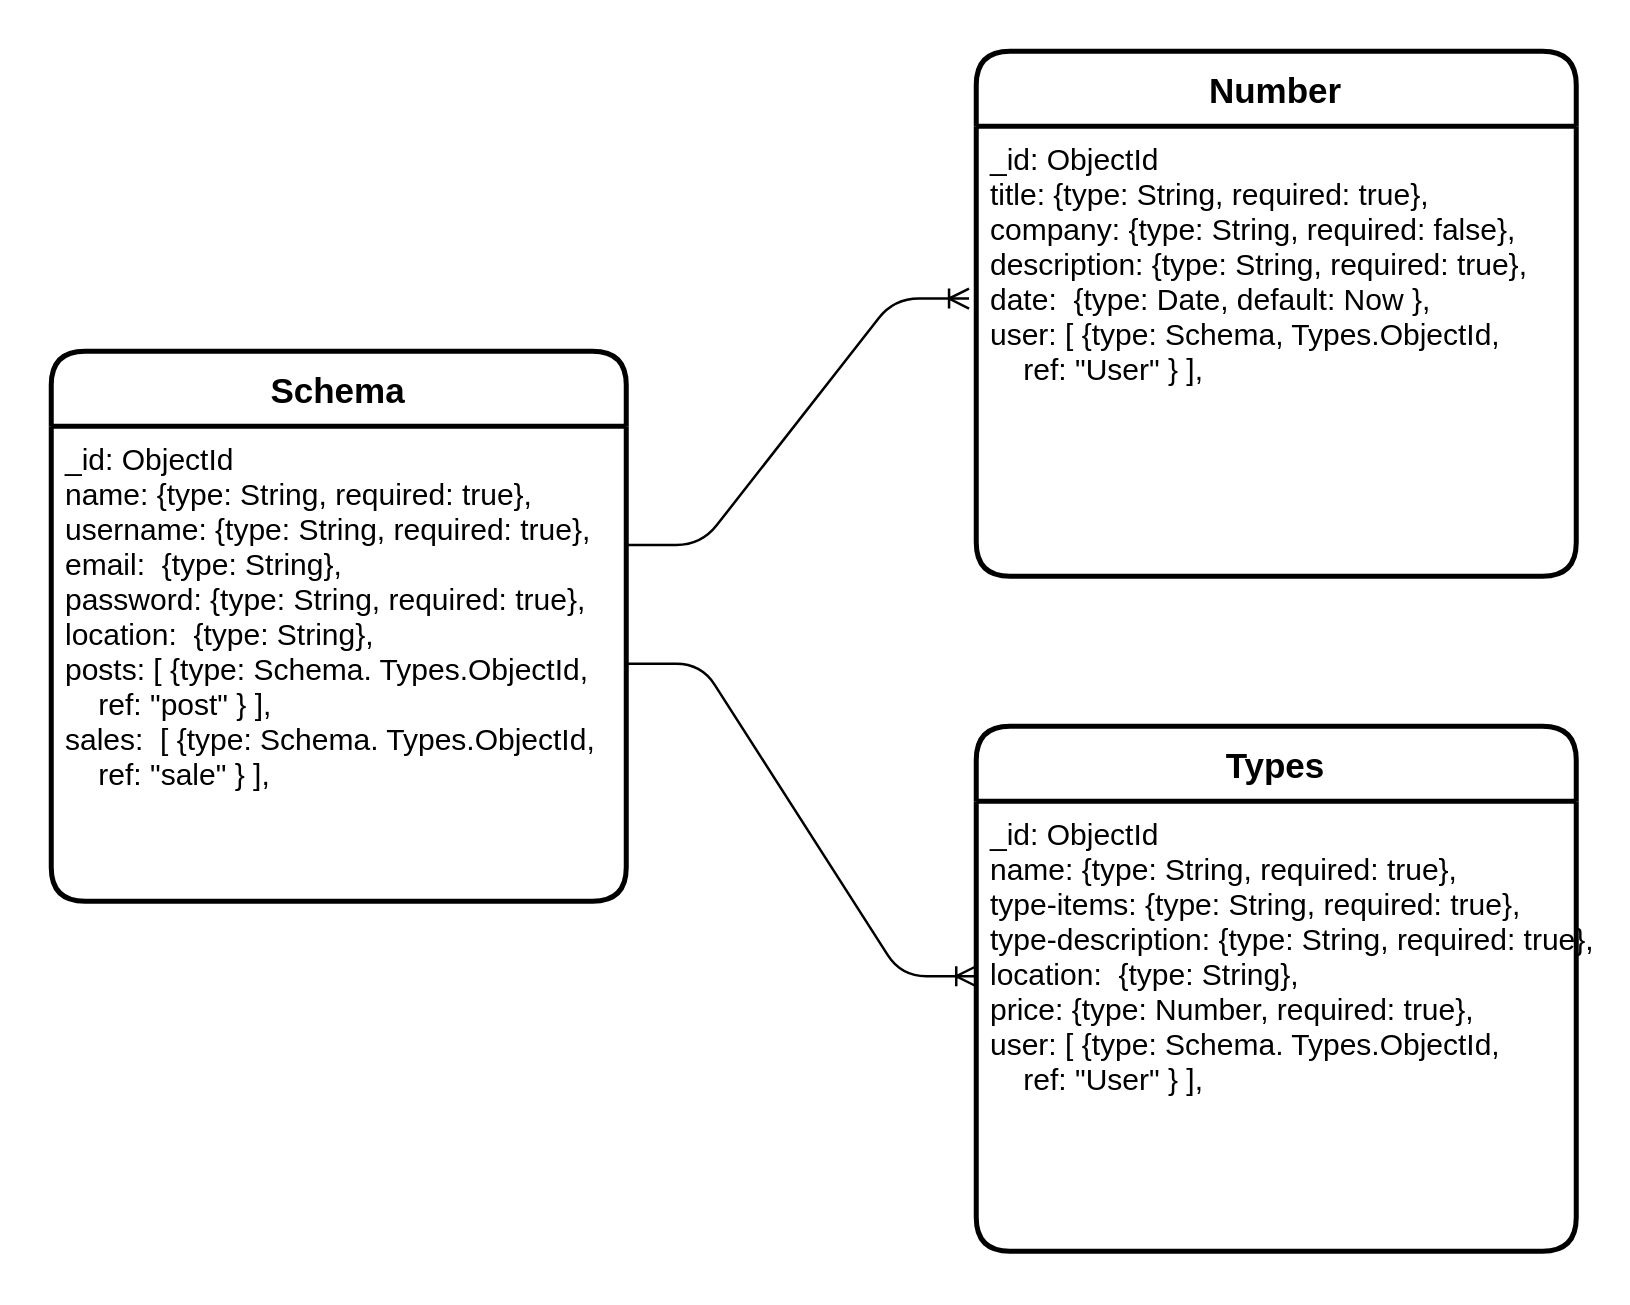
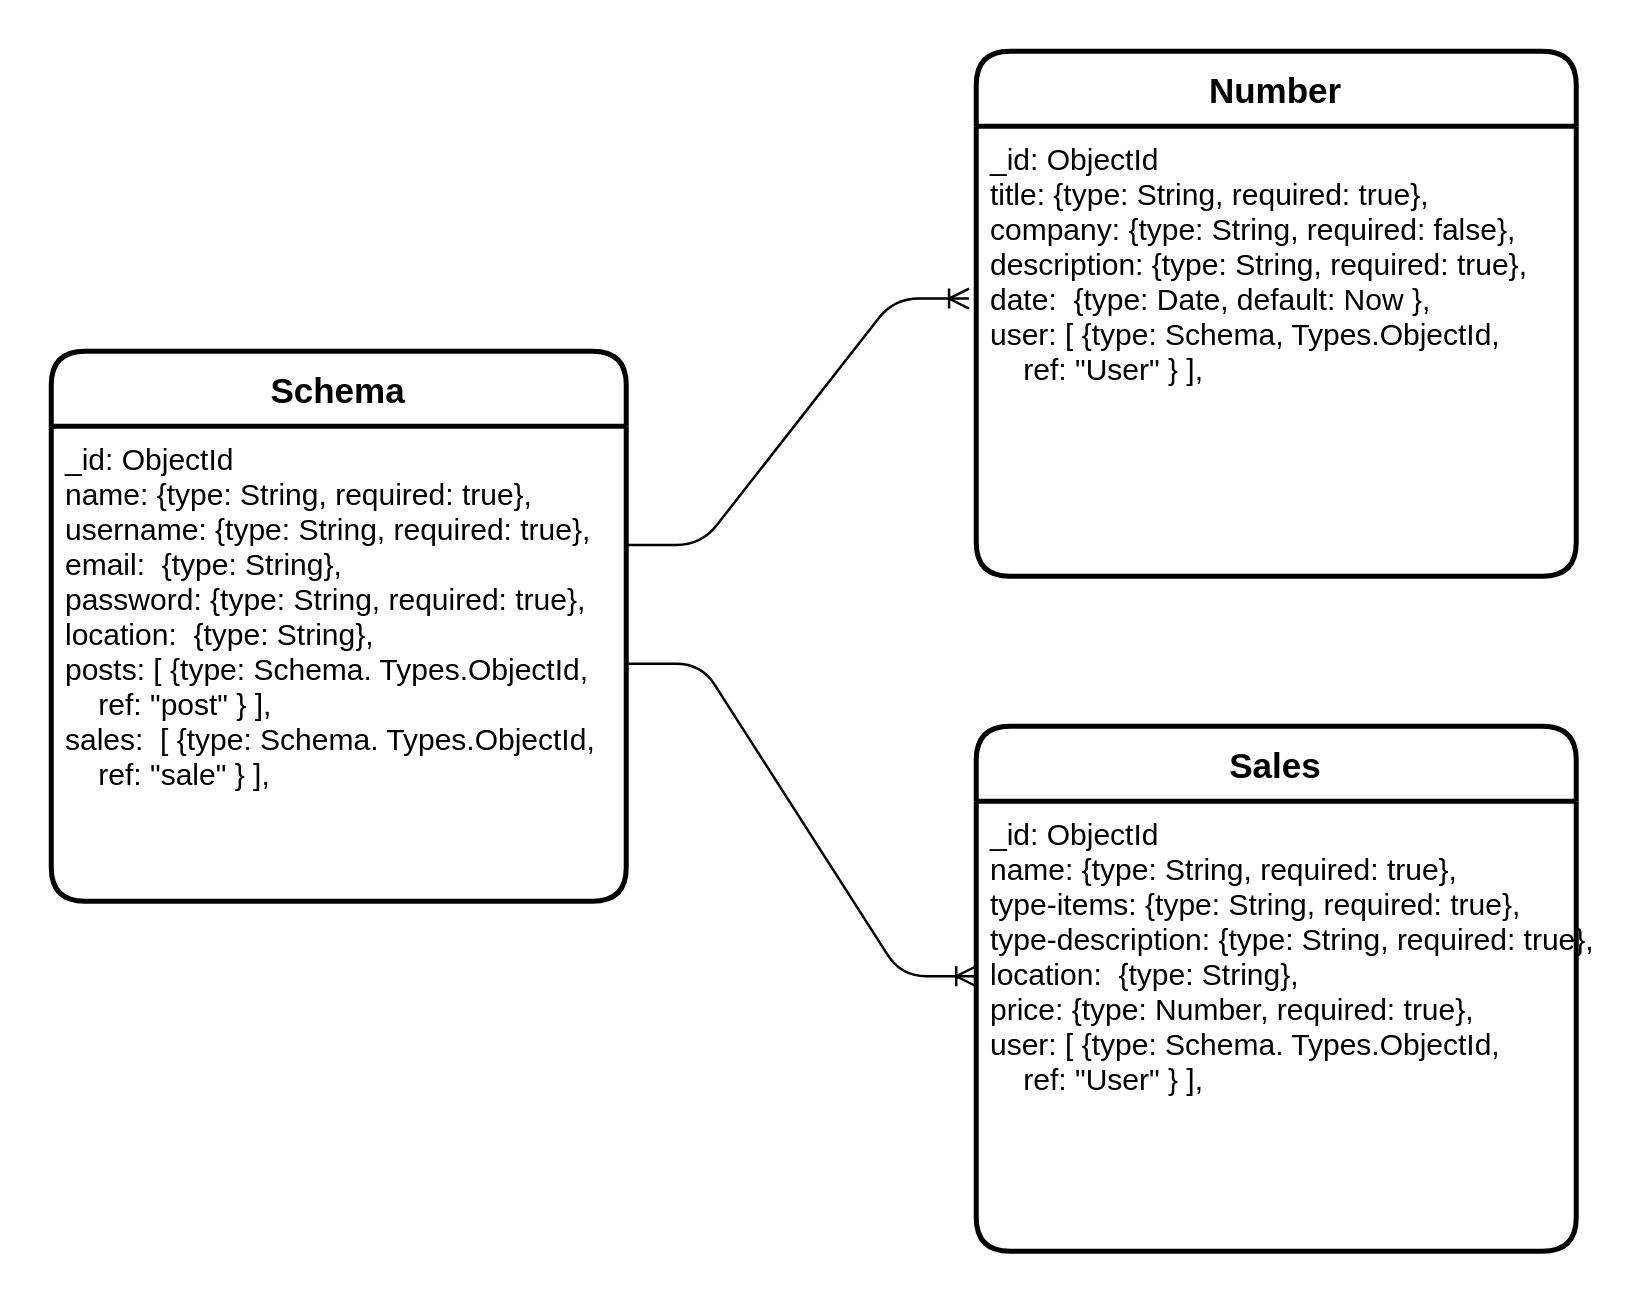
- <mxCell id="2" value="Types" style="swimlane;childLayout=stackLayout;horizontal=1;startSize=30;horizontalStack=0;rounded=1;fontSize=14;fontStyle=1;strokeWidth=2;resizeParent=0;resizeLast=1;shadow=0;dashed=0;align=center;labelBackgroundColor=none;" vertex="1" parent="1"><mxGeometry x="390" y="290" width="240" height="210" as="geometry" /></mxCell>
+ <mxCell id="2" value="Sales" style="swimlane;childLayout=stackLayout;horizontal=1;startSize=30;horizontalStack=0;rounded=1;fontSize=14;fontStyle=1;strokeWidth=2;resizeParent=0;resizeLast=1;shadow=0;dashed=0;align=center;labelBackgroundColor=none;" vertex="1" parent="1"><mxGeometry x="390" y="290" width="240" height="210" as="geometry" /></mxCell>
